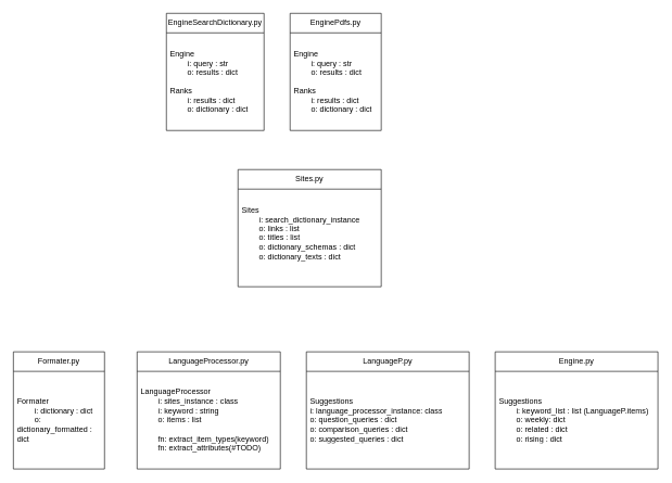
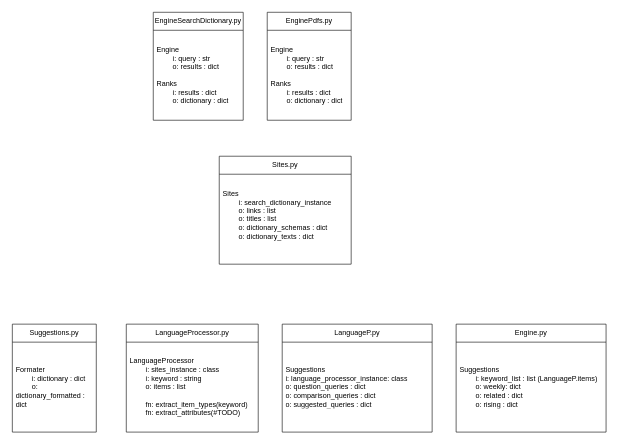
- <mxCell id="6" value="Formater.py" style="swimlane;fontStyle=0;childLayout=stackLayout;horizontal=1;startSize=30;horizontalStack=0;resizeParent=1;resizeParentMax=0;resizeLast=0;collapsible=1;marginBottom=0;whiteSpace=wrap;html=1;" parent="1" vertex="1"><mxGeometry x="20" y="540" width="140" height="180" as="geometry" /></mxCell>
+ <mxCell id="6" value="Suggestions.py" style="swimlane;fontStyle=0;childLayout=stackLayout;horizontal=1;startSize=30;horizontalStack=0;resizeParent=1;resizeParentMax=0;resizeLast=0;collapsible=1;marginBottom=0;whiteSpace=wrap;html=1;" parent="1" vertex="1"><mxGeometry x="20" y="540" width="140" height="180" as="geometry" /></mxCell>
